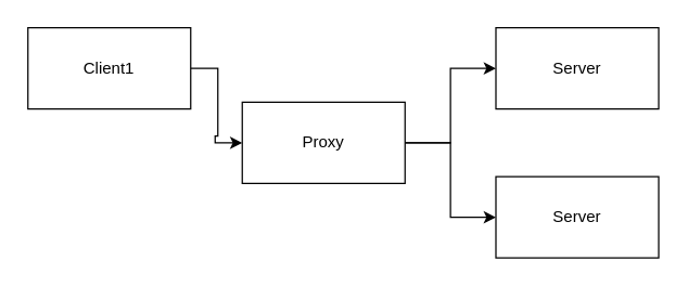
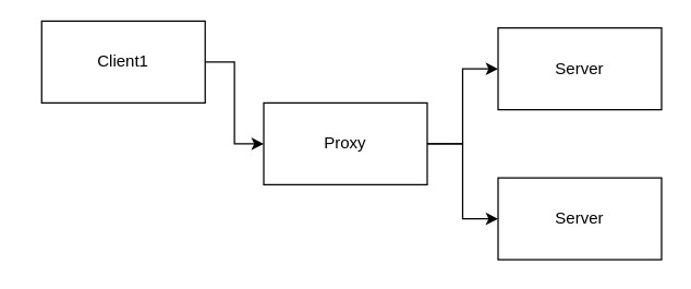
- <mxCell id="7" value="Client1" style="rounded=0;whiteSpace=wrap;html=1;" parent="1" vertex="1"><mxGeometry x="20" y="20" width="120" height="60" as="geometry" /></mxCell>
+ <mxCell id="7" value="Client1" style="rounded=0;whiteSpace=wrap;html=1;" parent="1" vertex="1"><mxGeometry x="30" y="15" width="120" height="60" as="geometry" /></mxCell>
- <mxCell id="5" value="Proxy" style="rounded=0;whiteSpace=wrap;html=1;" parent="1" vertex="1"><mxGeometry x="178" y="75" width="120" height="60" as="geometry" /></mxCell>
+ <mxCell id="5" value="Proxy" style="rounded=0;whiteSpace=wrap;html=1;" parent="1" vertex="1"><mxGeometry x="193" y="75" width="120" height="60" as="geometry" /></mxCell>
